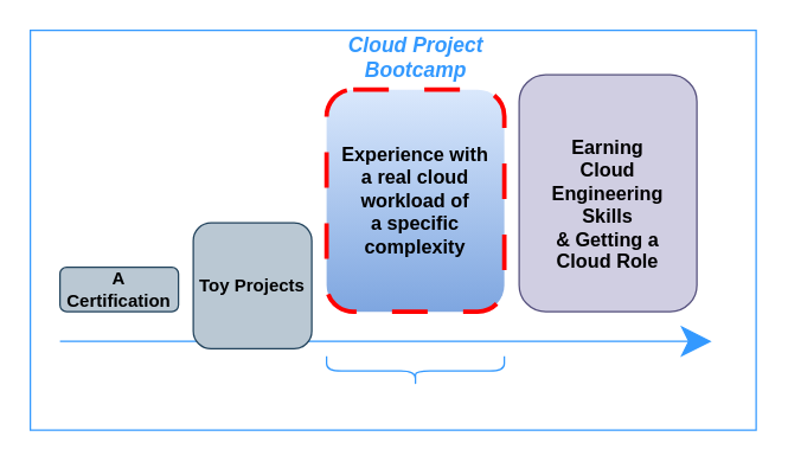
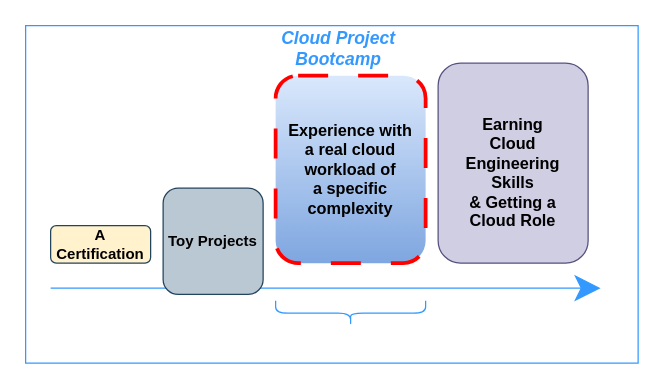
- <mxCell id="9" value="&lt;font style=&quot;font-size: 14px;&quot;&gt;Cloud Project &lt;br style=&quot;font-size: 14px;&quot;&gt;Bootcamp&lt;/font&gt;" style="text;html=1;strokeColor=none;fillColor=none;align=center;verticalAlign=middle;whiteSpace=wrap;rounded=0;fontStyle=3;fontColor=#3399FF;fontSize=14;" vertex="1" parent="1"><mxGeometry x="228.75" y="25" width="102.5" height="25" as="geometry" /></mxCell>
+ <mxCell id="9" value="&lt;font style=&quot;font-size: 14px;&quot;&gt;Cloud Project &lt;br style=&quot;font-size: 14px;&quot;&gt;Bootcamp&lt;/font&gt;" style="text;html=1;strokeColor=none;fillColor=none;align=center;verticalAlign=middle;whiteSpace=wrap;rounded=0;fontStyle=3;fontColor=#3399FF;fontSize=14;" vertex="1" parent="1"><mxGeometry x="218.75" y="25" width="102.5" height="25" as="geometry" /></mxCell>
- <mxCell id="3" value="A Certification" style="rounded=1;whiteSpace=wrap;html=1;fillColor=#bac8d3;strokeColor=#23445d;fontStyle=1" vertex="1" parent="1"><mxGeometry x="40" y="180" width="80" height="30" as="geometry" /></mxCell>
+ <mxCell id="3" value="A Certification" style="rounded=1;whiteSpace=wrap;html=1;fillColor=#fff2cc;strokeColor=#23445d;fontStyle=1;" vertex="1" parent="1"><mxGeometry x="40" y="180" width="80" height="30" as="geometry" /></mxCell>
